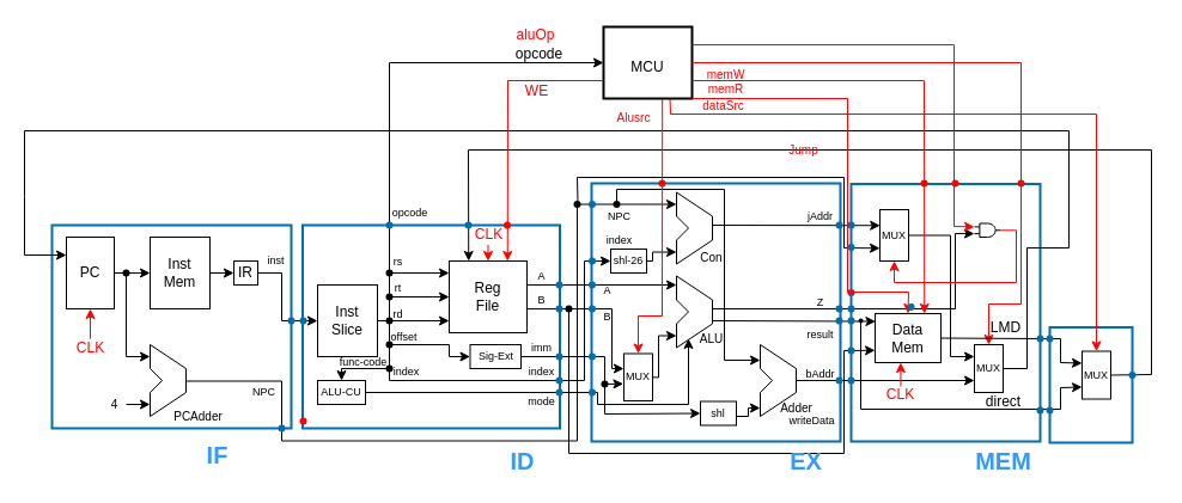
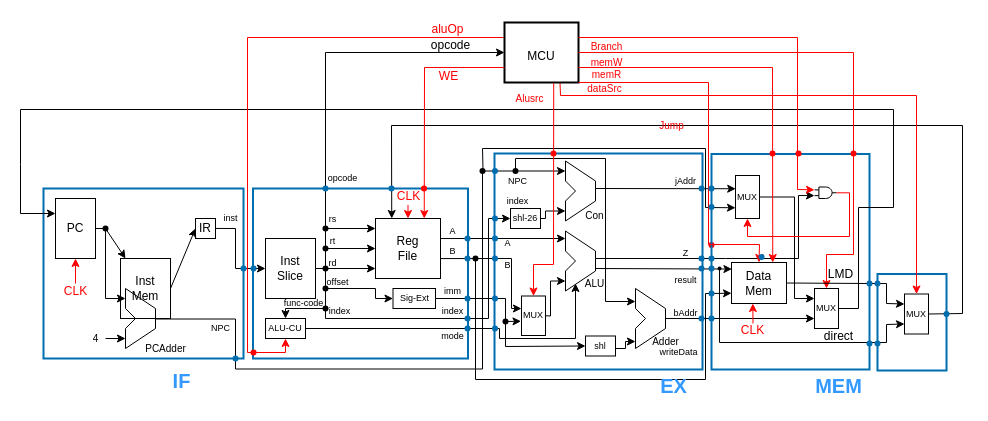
+ <mxCell id="150" value="Branch" style="text;html=1;align=center;verticalAlign=middle;resizable=0;points=[];autosize=1;strokeColor=none;fillColor=none;fontSize=10;fontColor=#FF0000;" parent="1" vertex="1"><mxGeometry x="585" y="38" width="42" height="16" as="geometry" /></mxCell>
+ <mxCell id="142" style="edgeStyle=orthogonalEdgeStyle;rounded=0;html=1;exitX=0;exitY=0.25;exitDx=0;exitDy=0;entryX=0.5;entryY=1;entryDx=0;entryDy=0;fontSize=12;fontColor=#FF0000;strokeColor=#FF0000;" parent="1" source="144" target="52" edge="1"><mxGeometry relative="1" as="geometry"><Array as="points"><mxPoint x="247" y="37" /><mxPoint x="247" y="352" /><mxPoint x="285" y="352" /></Array></mxGeometry></mxCell>
- <mxCell id="27" value="&lt;font style=&quot;font-size: 12px&quot;&gt;Inst&lt;br&gt;Mem&lt;/font&gt;" style="rounded=0;whiteSpace=wrap;html=1;fontSize=10;fontColor=#000000;strokeColor=#000000;fillColor=none;" parent="1" vertex="1"><mxGeometry x="125" y="198" width="50" height="60" as="geometry" /></mxCell>
+ <mxCell id="27" value="&lt;font style=&quot;font-size: 12px&quot;&gt;Inst&lt;br&gt;Mem&lt;/font&gt;" style="rounded=0;whiteSpace=wrap;html=1;fontSize=10;fontColor=#000000;strokeColor=#000000;fillColor=none;" parent="1" vertex="1"><mxGeometry x="120" y="258" width="50" height="60" as="geometry" /></mxCell>
- <mxCell id="140" value="&lt;b&gt;ID&lt;/b&gt;" style="text;html=1;align=center;verticalAlign=middle;resizable=0;points=[];autosize=1;strokeColor=none;fillColor=none;fontSize=20;fontColor=#3399FF;" parent="1" vertex="1"><mxGeometry x="421" y="370.5" width="30" height="28" as="geometry" /></mxCell>
